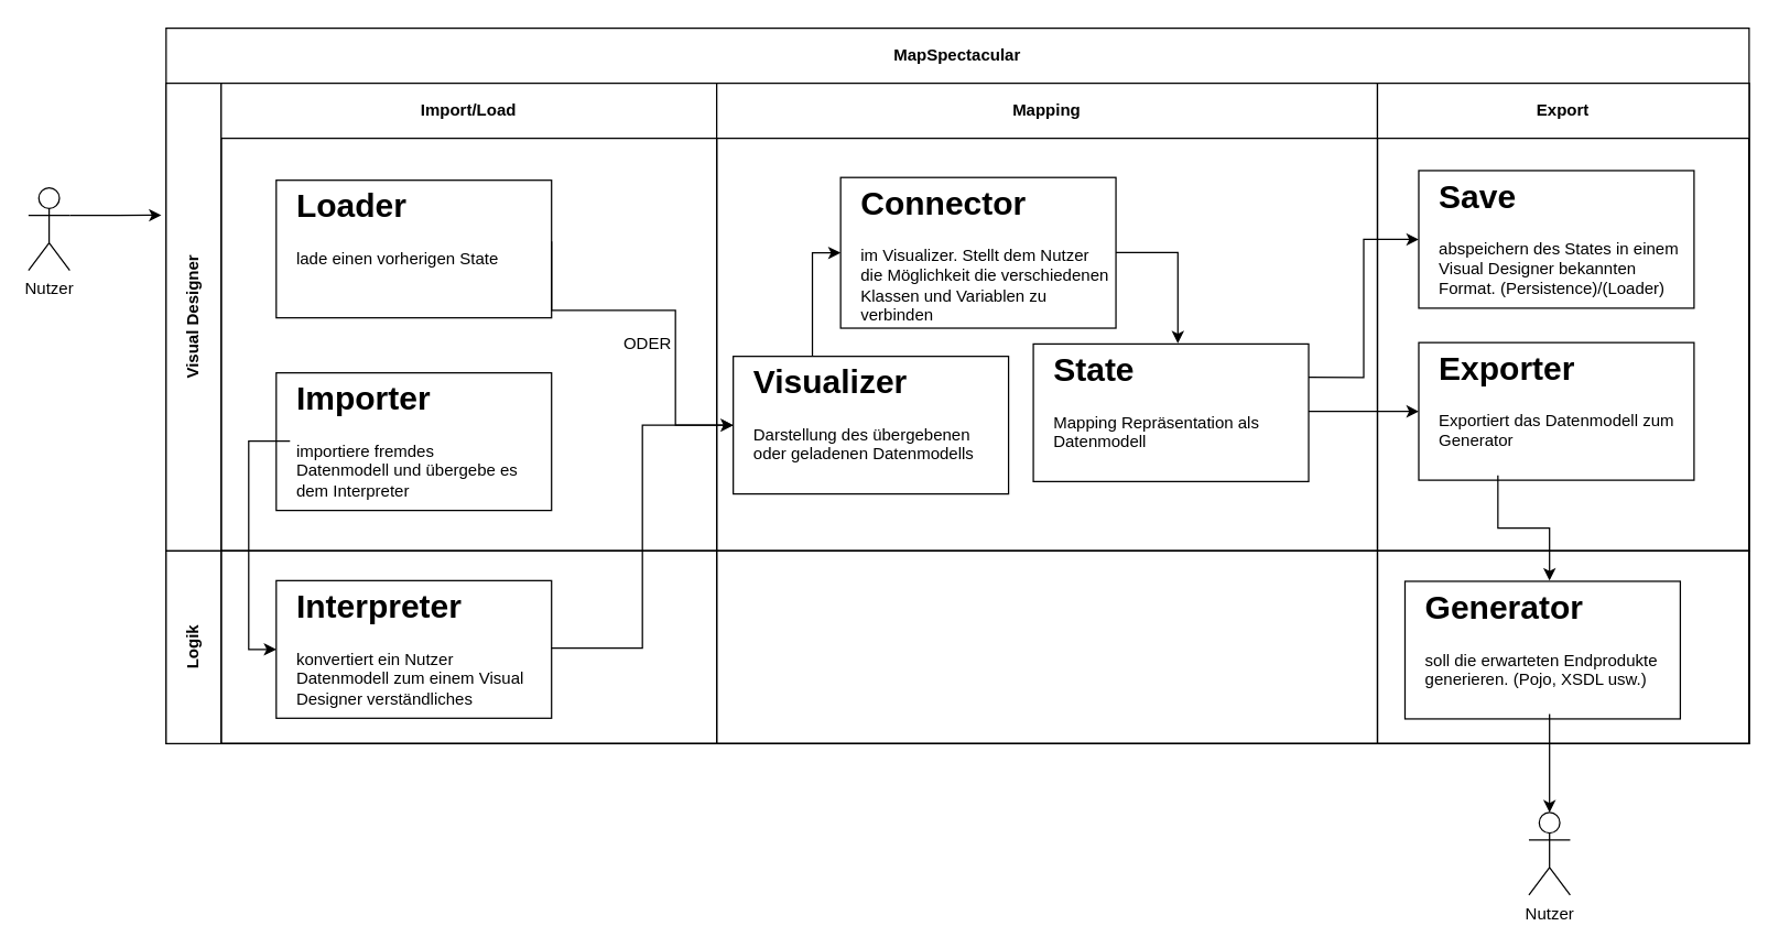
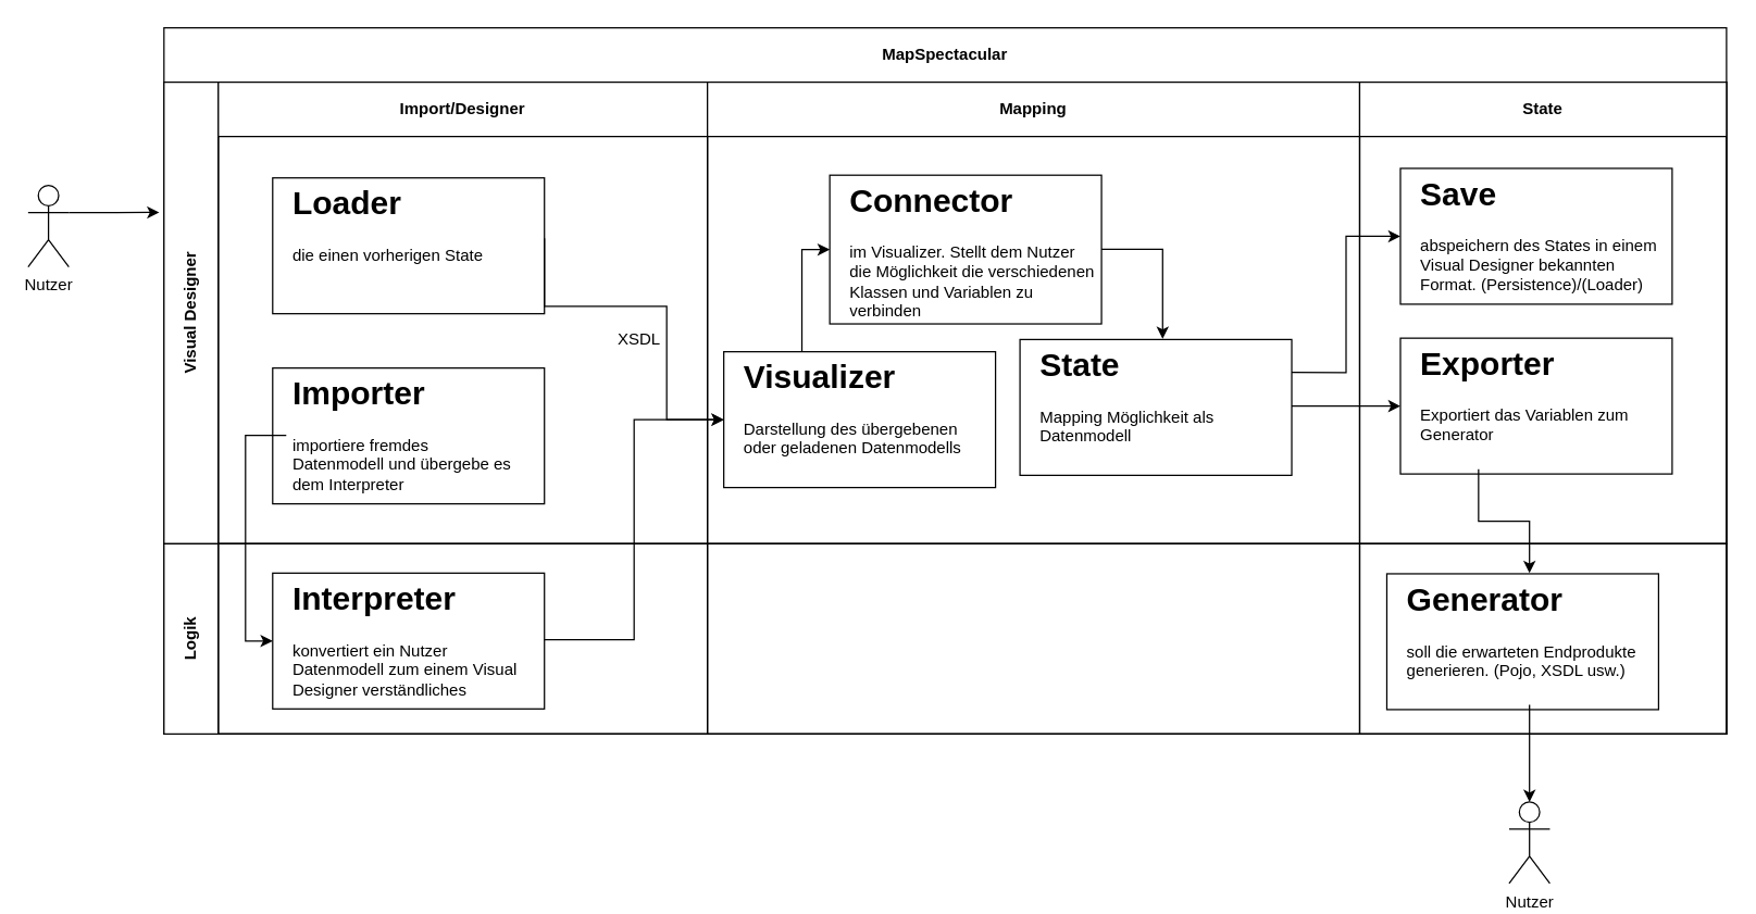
- <mxCell id="4" value="Import/Load" style="swimlane;connectable=0;startSize=40;html=1;whiteSpace=wrap;collapsible=0;recursiveResize=0;expand=0;" parent="3" vertex="1"><mxGeometry x="40" width="360" height="340" as="geometry" /></mxCell>
+ <mxCell id="4" value="Import/Designer" style="swimlane;connectable=0;startSize=40;html=1;whiteSpace=wrap;collapsible=0;recursiveResize=0;expand=0;" parent="3" vertex="1"><mxGeometry x="40" width="360" height="340" as="geometry" /></mxCell>
- <mxCell id="20" value="Export" style="swimlane;connectable=0;startSize=40;html=1;whiteSpace=wrap;collapsible=0;recursiveResize=0;expand=0;" parent="3" vertex="1"><mxGeometry x="880" width="270" height="340" as="geometry" /></mxCell>
+ <mxCell id="20" value="State" style="swimlane;connectable=0;startSize=40;html=1;whiteSpace=wrap;collapsible=0;recursiveResize=0;expand=0;" parent="3" vertex="1"><mxGeometry x="880" width="270" height="340" as="geometry" /></mxCell>
- <mxCell id="10" value="&lt;h1&gt;Loader&lt;/h1&gt;&lt;p&gt;lade einen vorherigen State&lt;/p&gt;" style="text;html=1;strokeColor=none;fillColor=none;spacing=5;spacingTop=-20;whiteSpace=wrap;overflow=hidden;rounded=0;" vertex="1" parent="4"><mxGeometry x="50" y="70" width="190" height="90" as="geometry" /></mxCell>
+ <mxCell id="10" value="&lt;h1&gt;Loader&lt;/h1&gt;&lt;p&gt;die einen vorherigen State&lt;/p&gt;" style="text;html=1;strokeColor=none;fillColor=none;spacing=5;spacingTop=-20;whiteSpace=wrap;overflow=hidden;rounded=0;" vertex="1" parent="4"><mxGeometry x="50" y="70" width="190" height="90" as="geometry" /></mxCell>
- <mxCell id="9" value="ODER" style="text;html=1;strokeColor=none;fillColor=none;align=center;verticalAlign=middle;whiteSpace=wrap;rounded=0;" vertex="1" parent="4"><mxGeometry x="290" y="180" width="40" height="20" as="geometry" /></mxCell>
+ <mxCell id="9" value="XSDL" style="text;html=1;strokeColor=none;fillColor=none;align=center;verticalAlign=middle;whiteSpace=wrap;rounded=0;" vertex="1" parent="4"><mxGeometry x="290" y="180" width="40" height="20" as="geometry" /></mxCell>
- <mxCell id="24" value="&lt;h1&gt;Exporter&lt;/h1&gt;&lt;p&gt;Exportiert das Datenmodell zum Generator&lt;/p&gt;" style="text;html=1;strokeColor=none;fillColor=none;spacing=5;spacingTop=-20;whiteSpace=wrap;overflow=hidden;rounded=0;" vertex="1" parent="20"><mxGeometry x="40" y="188" width="190" height="97" as="geometry" /></mxCell>
+ <mxCell id="24" value="&lt;h1&gt;Exporter&lt;/h1&gt;&lt;p&gt;Exportiert das Variablen zum Generator&lt;/p&gt;" style="text;html=1;strokeColor=none;fillColor=none;spacing=5;spacingTop=-20;whiteSpace=wrap;overflow=hidden;rounded=0;" vertex="1" parent="20"><mxGeometry x="40" y="188" width="190" height="97" as="geometry" /></mxCell>
- <mxCell id="19" value="&lt;h1&gt;State&lt;/h1&gt;&lt;p&gt;Mapping Repräsentation als Datenmodell&lt;/p&gt;" style="text;html=1;strokeColor=none;fillColor=none;spacing=5;spacingTop=-20;whiteSpace=wrap;overflow=hidden;rounded=0;" vertex="1" parent="11"><mxGeometry x="240" y="189" width="190" height="99" as="geometry" /></mxCell>
+ <mxCell id="19" value="&lt;h1&gt;State&lt;/h1&gt;&lt;p&gt;Mapping Möglichkeit als Datenmodell&lt;/p&gt;" style="text;html=1;strokeColor=none;fillColor=none;spacing=5;spacingTop=-20;whiteSpace=wrap;overflow=hidden;rounded=0;" vertex="1" parent="11"><mxGeometry x="240" y="189" width="190" height="99" as="geometry" /></mxCell>
